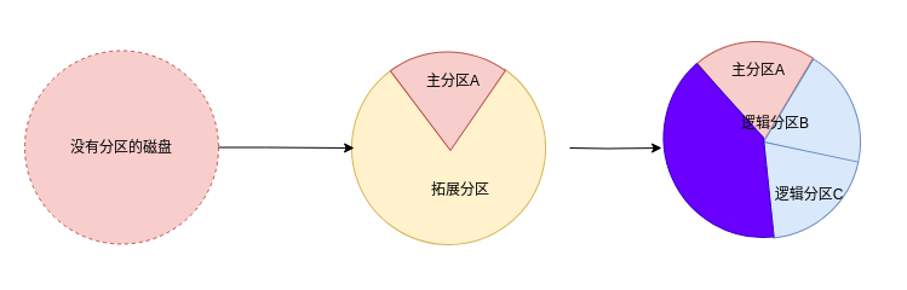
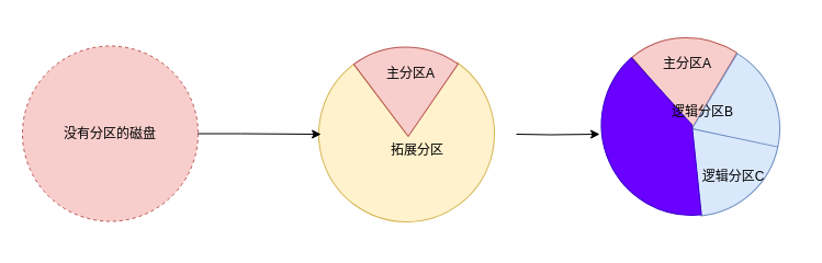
- <mxCell id="10" value="拓展分区" style="text;html=1;align=center;verticalAlign=middle;whiteSpace=wrap;rounded=0;" vertex="1" parent="1"><mxGeometry x="350" y="131" width="60" height="30" as="geometry" /></mxCell>
+ <mxCell id="10" value="拓展分区" style="text;html=1;align=center;verticalAlign=middle;whiteSpace=wrap;rounded=0;" vertex="1" parent="1"><mxGeometry x="350" y="111" width="60" height="30" as="geometry" /></mxCell>
